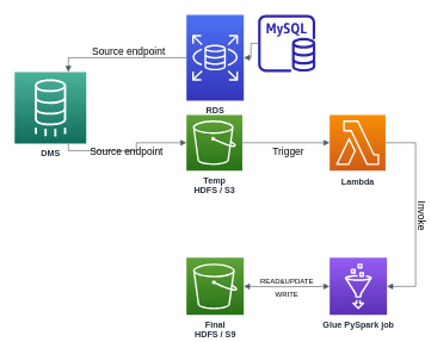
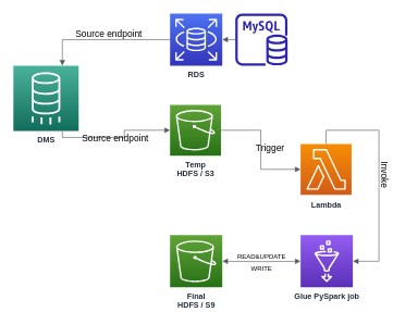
- <mxCell id="5" value="&lt;b&gt;RDS&lt;/b&gt;" style="sketch=0;points=[[0,0,0],[0.25,0,0],[0.5,0,0],[0.75,0,0],[1,0,0],[0,1,0],[0.25,1,0],[0.5,1,0],[0.75,1,0],[1,1,0],[0,0.25,0],[0,0.5,0],[0,0.75,0],[1,0.25,0],[1,0.5,0],[1,0.75,0]];outlineConnect=0;fontColor=#232F3E;gradientColor=#4D72F3;gradientDirection=north;fillColor=#3334B9;strokeColor=#ffffff;dashed=0;verticalLabelPosition=bottom;verticalAlign=top;align=center;html=1;fontSize=12;fontStyle=0;aspect=fixed;shape=mxgraph.aws4.resourceIcon;resIcon=mxgraph.aws4.rds;" vertex="1" parent="1"><mxGeometry x="260" y="20" width="80" height="120" as="geometry" /></mxCell>
+ <mxCell id="5" value="&lt;b&gt;RDS&lt;/b&gt;" style="sketch=0;points=[[0,0,0],[0.25,0,0],[0.5,0,0],[0.75,0,0],[1,0,0],[0,1,0],[0.25,1,0],[0.5,1,0],[0.75,1,0],[1,1,0],[0,0.25,0],[0,0.5,0],[0,0.75,0],[1,0.25,0],[1,0.5,0],[1,0.75,0]];outlineConnect=0;fontColor=#232F3E;gradientColor=#4D72F3;gradientDirection=north;fillColor=#3334B9;strokeColor=#ffffff;dashed=0;verticalLabelPosition=bottom;verticalAlign=top;align=center;html=1;fontSize=12;fontStyle=0;aspect=fixed;shape=mxgraph.aws4.resourceIcon;resIcon=mxgraph.aws4.rds;" vertex="1" parent="1"><mxGeometry x="260" y="20" width="80" height="80" as="geometry" /></mxCell>
- <mxCell id="2" value="&lt;b&gt;Lambda&lt;/b&gt;" style="outlineConnect=0;fontColor=#232F3E;gradientColor=#F78E04;gradientDirection=north;fillColor=#D05C17;strokeColor=#ffffff;dashed=0;verticalLabelPosition=bottom;verticalAlign=top;align=center;html=1;fontSize=12;fontStyle=0;aspect=fixed;shape=mxgraph.aws4.resourceIcon;resIcon=mxgraph.aws4.lambda;labelBackgroundColor=#ffffff;spacingTop=3;" parent="1" vertex="1"><mxGeometry x="460" y="160" width="78" height="78" as="geometry" /></mxCell>
+ <mxCell id="2" value="&lt;b&gt;Lambda&lt;/b&gt;" style="outlineConnect=0;fontColor=#232F3E;gradientColor=#F78E04;gradientDirection=north;fillColor=#D05C17;strokeColor=#ffffff;dashed=0;verticalLabelPosition=bottom;verticalAlign=top;align=center;html=1;fontSize=12;fontStyle=0;aspect=fixed;shape=mxgraph.aws4.resourceIcon;resIcon=mxgraph.aws4.lambda;labelBackgroundColor=#ffffff;spacingTop=3;" parent="1" vertex="1"><mxGeometry x="460" y="220" width="78" height="78" as="geometry" /></mxCell>
